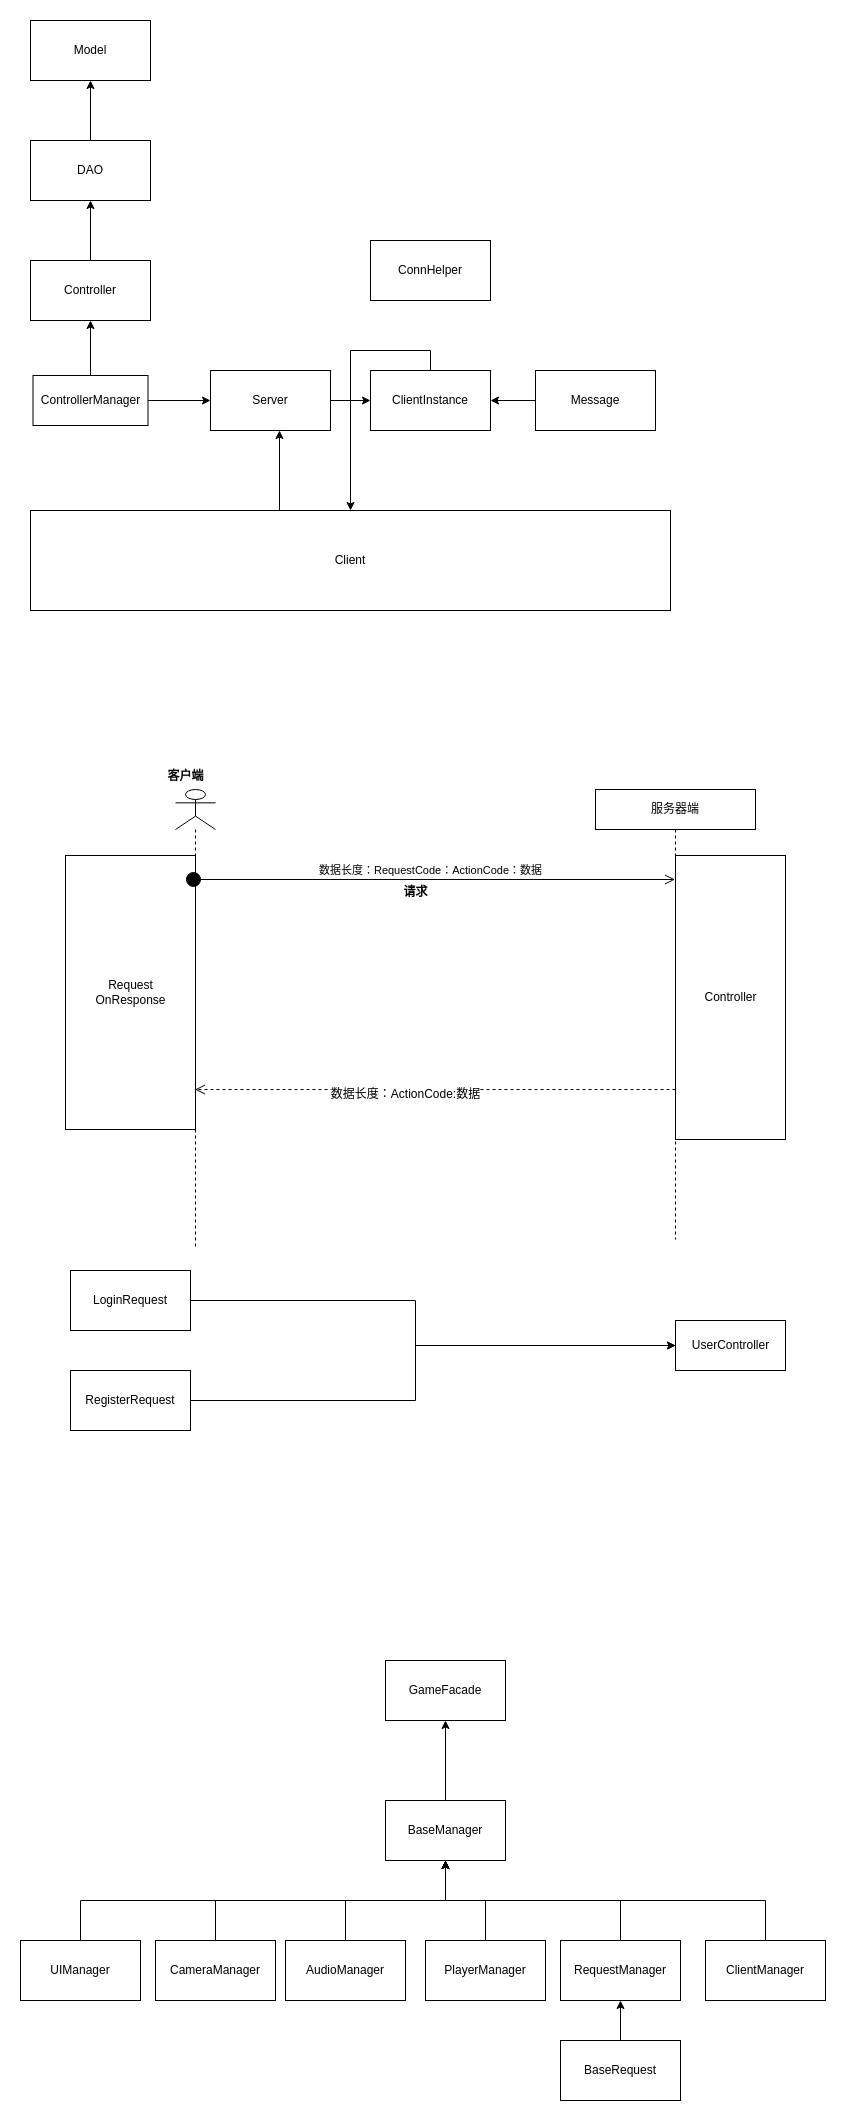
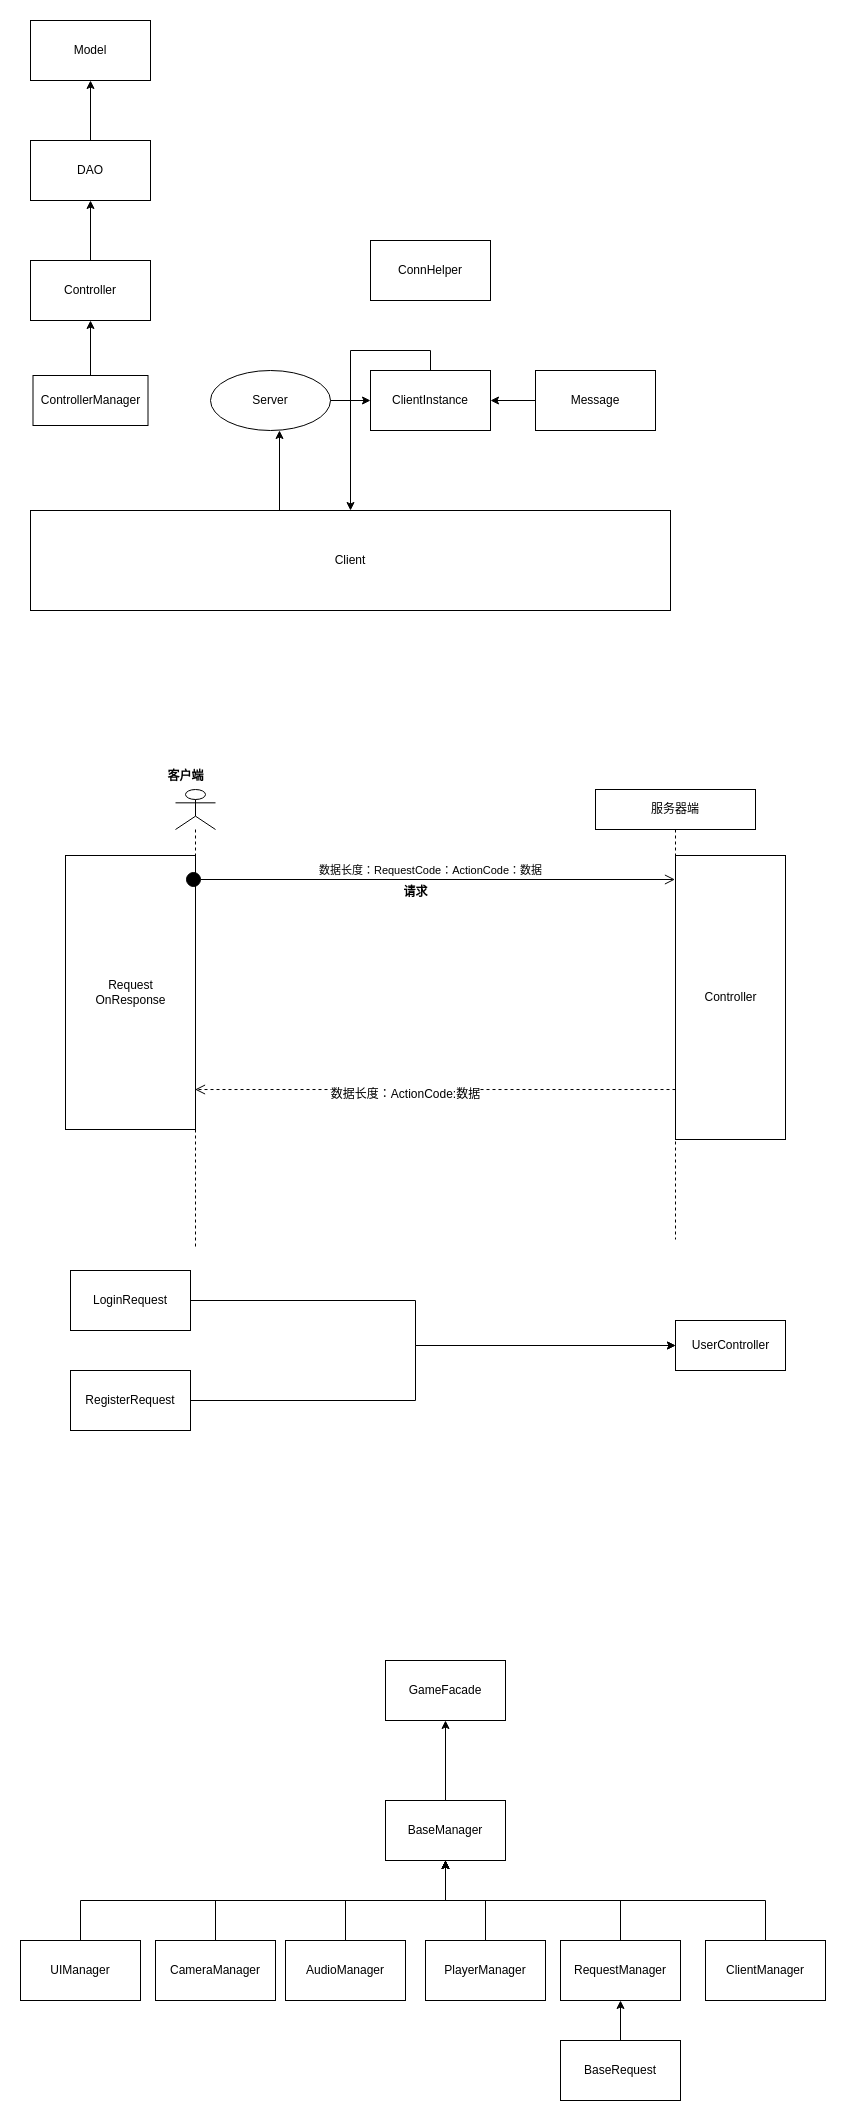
- <mxCell id="25" style="edgeStyle=orthogonalEdgeStyle;rounded=0;html=1;exitX=1;exitY=0.5;jettySize=auto;orthogonalLoop=1;" edge="1" parent="1" source="27" target="3"><mxGeometry relative="1" as="geometry" /></mxCell>
- <mxCell id="3" value="Server" style="rounded=0;whiteSpace=wrap;html=1;fillColor=none;" vertex="1" parent="1"><mxGeometry x="210" y="370" width="120" height="60" as="geometry" /></mxCell>
+ <mxCell id="3" value="Server" style="ellipse;whiteSpace=wrap;html=1;fillColor=none;" vertex="1" parent="1"><mxGeometry x="210" y="370" width="120" height="60" as="geometry" /></mxCell>
